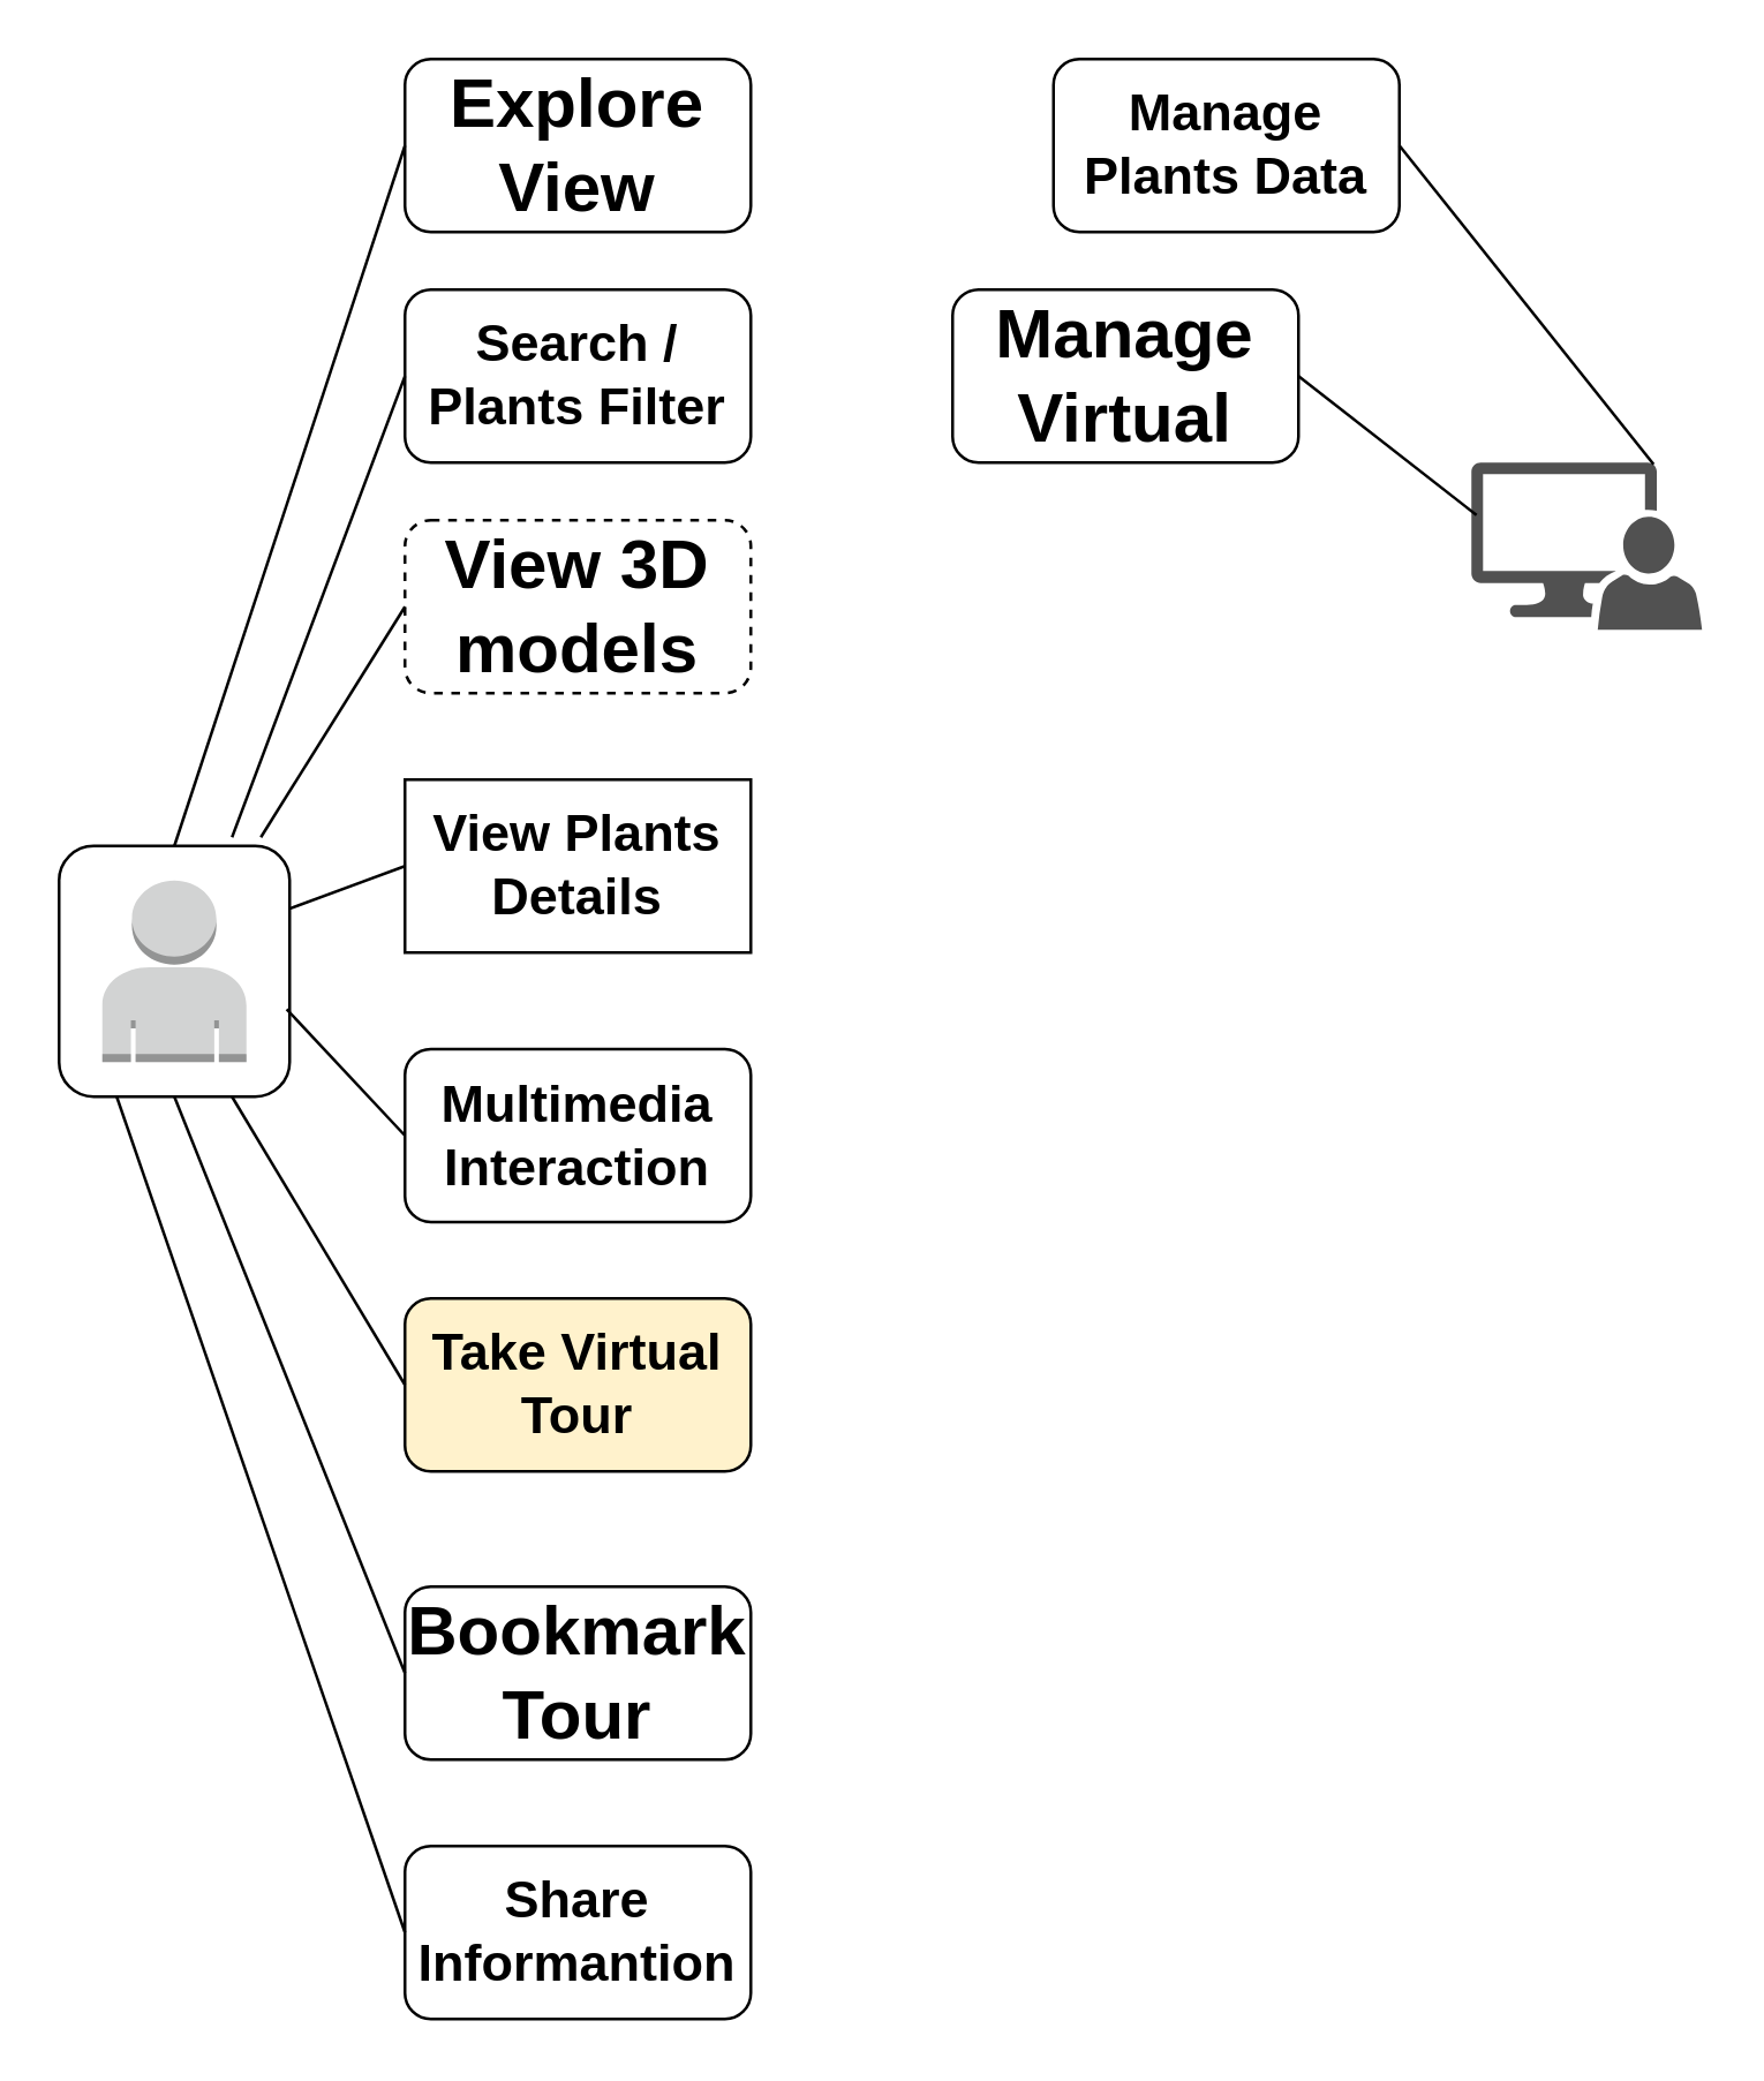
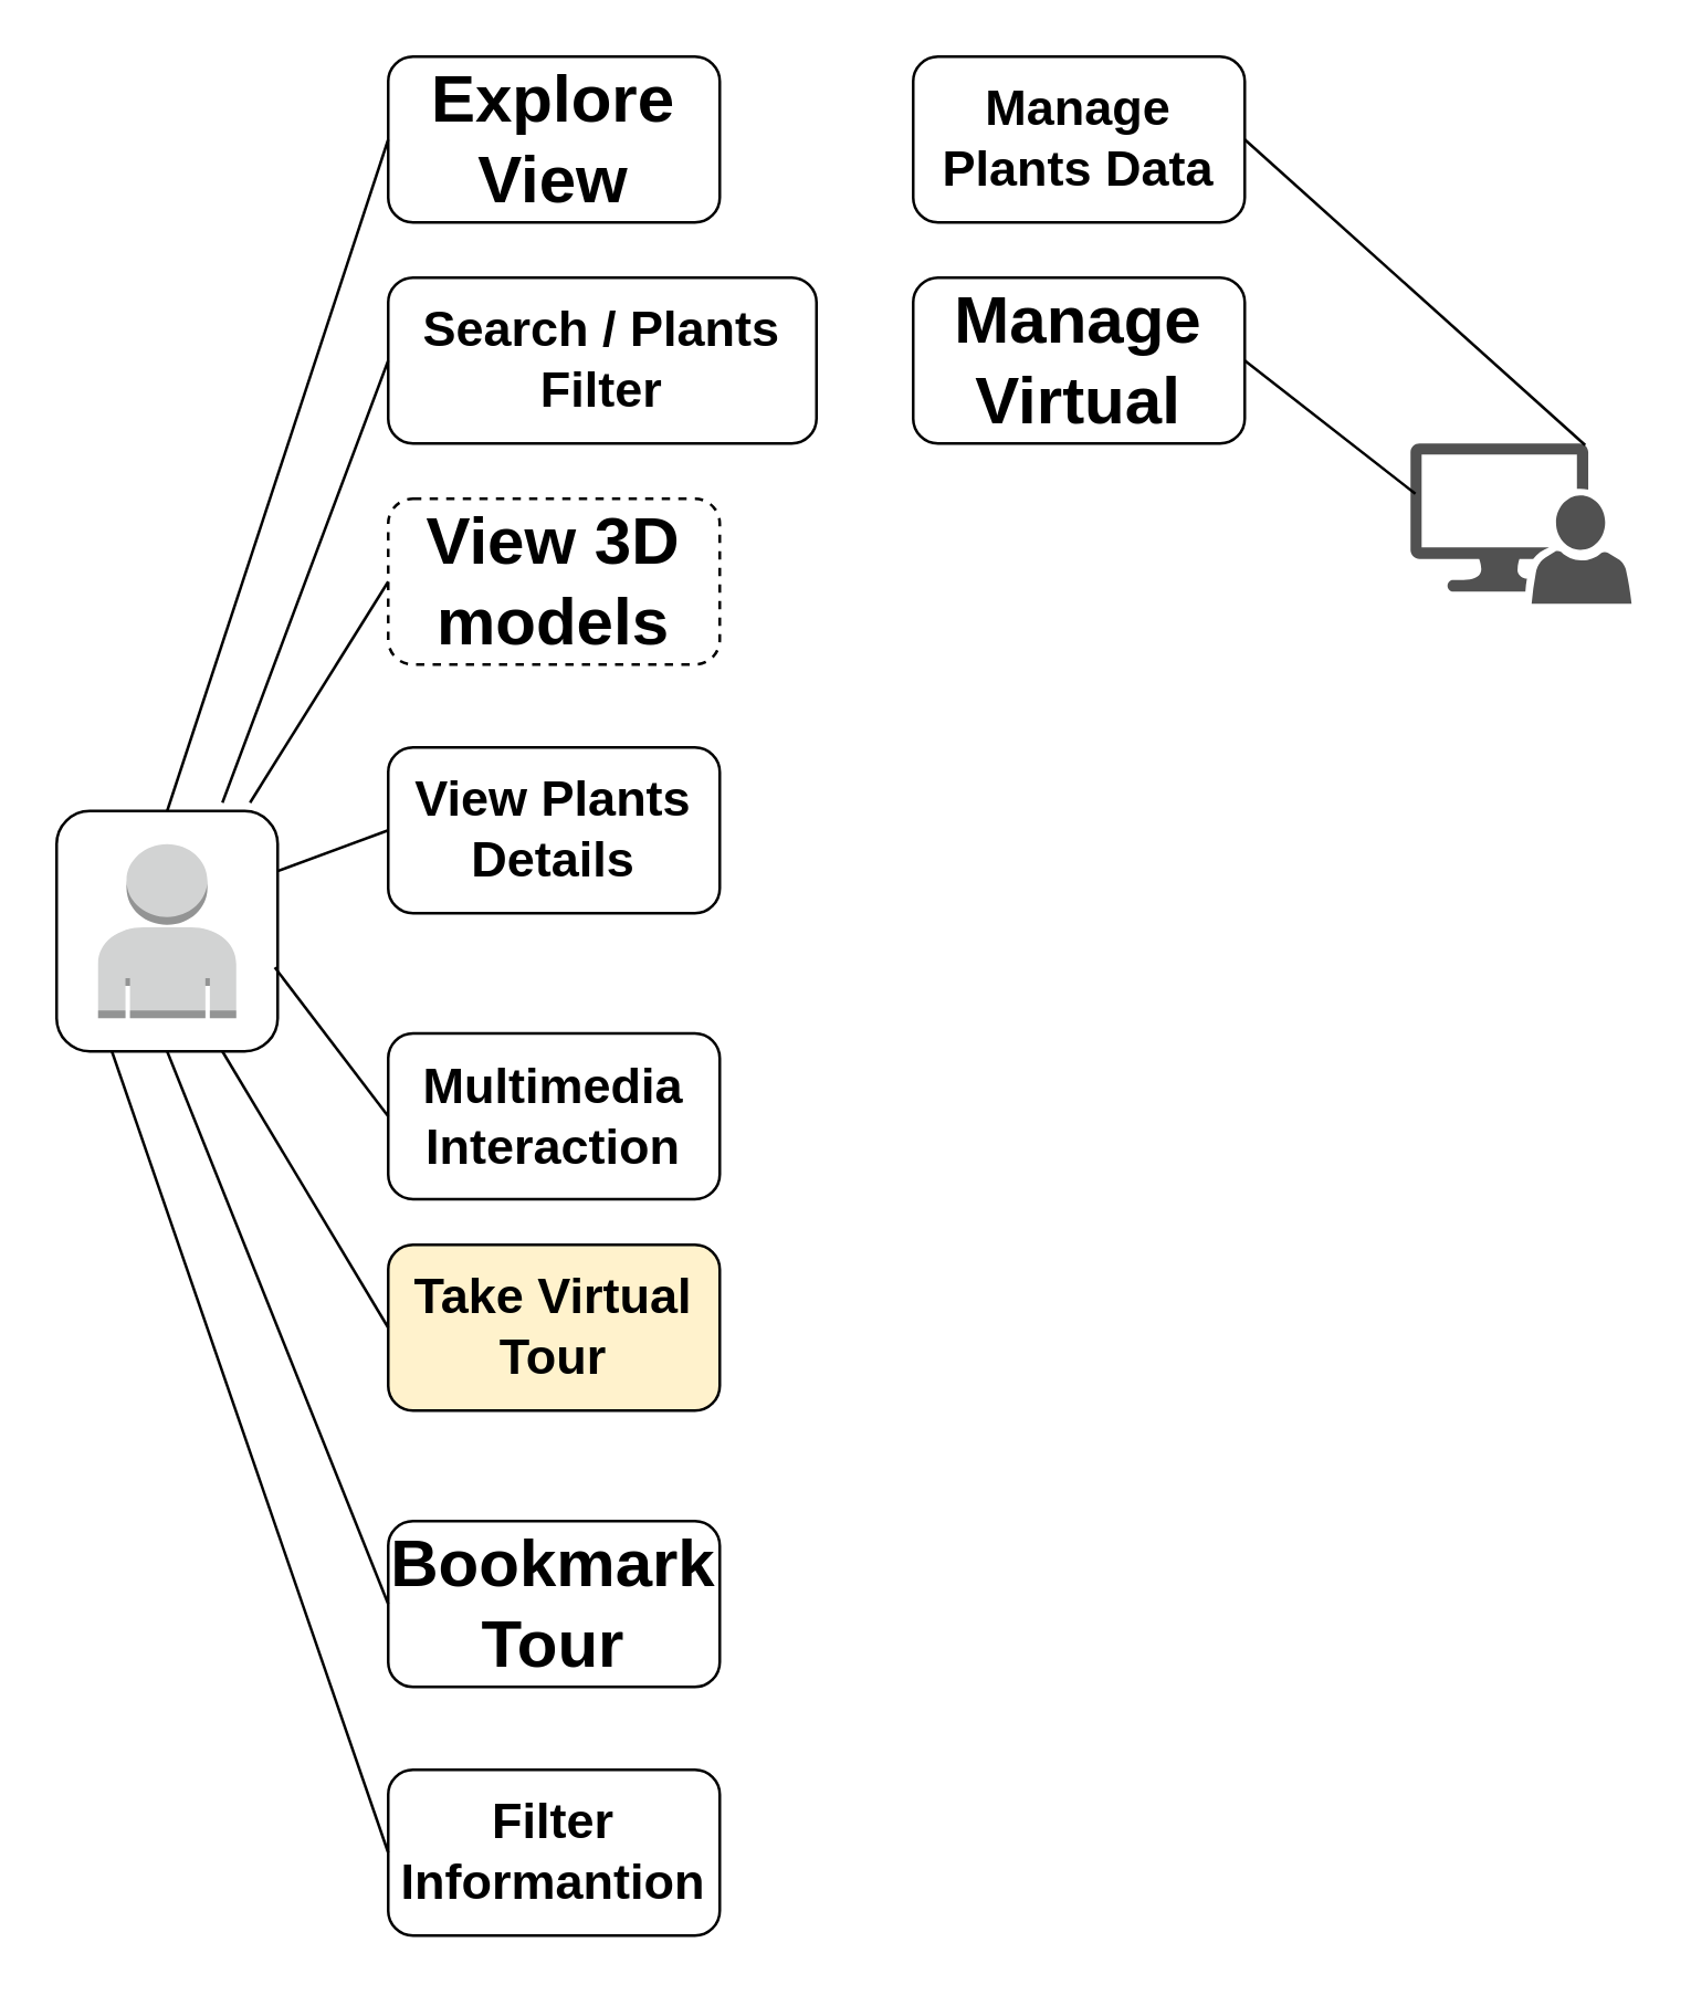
- <mxCell id="10" value="&lt;font style=&quot;font-size: 18px;&quot;&gt;&lt;b&gt;Manage Plants Data&lt;/b&gt;&lt;/font&gt;" style="rounded=1;whiteSpace=wrap;html=1;" vertex="1" parent="1"><mxGeometry x="365" y="20" width="120" height="60" as="geometry" /></mxCell>
+ <mxCell id="10" value="&lt;font style=&quot;font-size: 18px;&quot;&gt;&lt;b&gt;Manage Plants Data&lt;/b&gt;&lt;/font&gt;" style="rounded=1;whiteSpace=wrap;html=1;" vertex="1" parent="1"><mxGeometry x="330" y="20" width="120" height="60" as="geometry" /></mxCell>
- <mxCell id="3" value="&lt;font style=&quot;font-size: 18px;&quot;&gt;&lt;b&gt;Search / Plants Filter&lt;/b&gt;&lt;/font&gt;" style="rounded=1;whiteSpace=wrap;html=1;" vertex="1" parent="1"><mxGeometry x="140" y="100" width="120" height="60" as="geometry" /></mxCell>
+ <mxCell id="3" value="&lt;font style=&quot;font-size: 18px;&quot;&gt;&lt;b&gt;Search / Plants Filter&lt;/b&gt;&lt;/font&gt;" style="rounded=1;whiteSpace=wrap;html=1;" vertex="1" parent="1"><mxGeometry x="140" y="100" width="155" height="60" as="geometry" /></mxCell>
- <mxCell id="5" value="&lt;font style=&quot;font-size: 18px;&quot;&gt;&lt;b&gt;View Plants Details&lt;/b&gt;&lt;/font&gt;" style="whiteSpace=wrap;html=1;rounded=0;" vertex="1" parent="1"><mxGeometry x="140" y="270" width="120" height="60" as="geometry" /></mxCell>
+ <mxCell id="5" value="&lt;font style=&quot;font-size: 18px;&quot;&gt;&lt;b&gt;View Plants Details&lt;/b&gt;&lt;/font&gt;" style="rounded=1;whiteSpace=wrap;html=1;" vertex="1" parent="1"><mxGeometry x="140" y="270" width="120" height="60" as="geometry" /></mxCell>
- <mxCell id="6" value="&lt;font style=&quot;font-size: 18px;&quot;&gt;&lt;b style=&quot;&quot;&gt;Multimedia Interaction&lt;/b&gt;&lt;/font&gt;" style="rounded=1;whiteSpace=wrap;html=1;" vertex="1" parent="1"><mxGeometry x="140" y="363.5" width="120" height="60" as="geometry" /></mxCell>
+ <mxCell id="6" value="&lt;font style=&quot;font-size: 18px;&quot;&gt;&lt;b style=&quot;&quot;&gt;Multimedia Interaction&lt;/b&gt;&lt;/font&gt;" style="rounded=1;whiteSpace=wrap;html=1;" vertex="1" parent="1"><mxGeometry x="140" y="373.5" width="120" height="60" as="geometry" /></mxCell>
- <mxCell id="9" value="&lt;font style=&quot;font-size: 18px;&quot;&gt;&lt;b&gt;Share Informantion&lt;/b&gt;&lt;/font&gt;" style="rounded=1;whiteSpace=wrap;html=1;" vertex="1" parent="1"><mxGeometry x="140" y="640" width="120" height="60" as="geometry" /></mxCell>
+ <mxCell id="9" value="&lt;font style=&quot;font-size: 18px;&quot;&gt;&lt;b&gt;Filter Informantion&lt;/b&gt;&lt;/font&gt;" style="rounded=1;whiteSpace=wrap;html=1;" vertex="1" parent="1"><mxGeometry x="140" y="640" width="120" height="60" as="geometry" /></mxCell>
